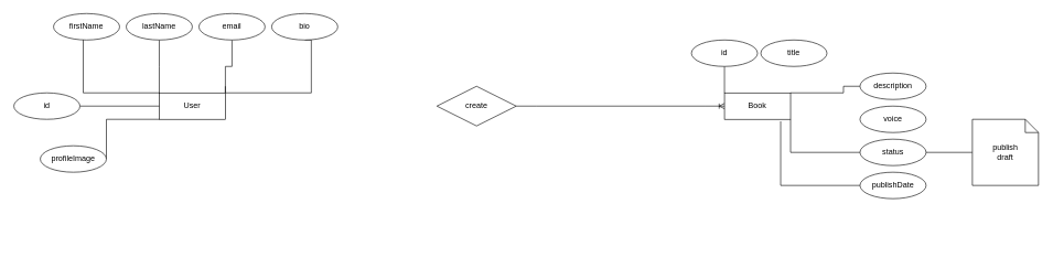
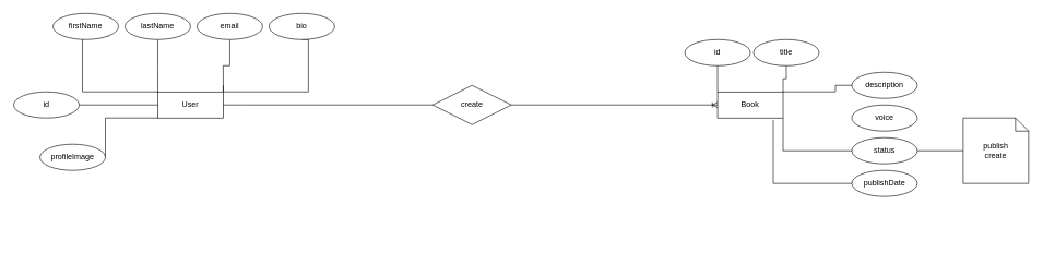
+ <mxCell id="17" style="edgeStyle=orthogonalEdgeStyle;rounded=0;orthogonalLoop=1;jettySize=auto;html=1;exitX=0.5;exitY=1;exitDx=0;exitDy=0;entryX=1;entryY=0;entryDx=0;entryDy=0;endArrow=none;endFill=0;" edge="1" parent="1" source="18" target="3"><mxGeometry relative="1" as="geometry" /></mxCell>
+ <mxCell id="23" value="" style="edgeStyle=entityRelationEdgeStyle;fontSize=12;html=1;endArrow=none;rounded=0;entryX=0;entryY=0.5;entryDx=0;entryDy=0;exitX=1;exitY=0.5;exitDx=0;exitDy=0;" edge="1" parent="1" source="2" target="24"><mxGeometry width="100" height="100" relative="1" as="geometry"><mxPoint x="400" y="160" as="sourcePoint" /><mxPoint x="1140" y="160" as="targetPoint" /></mxGeometry></mxCell>
- <mxCell id="32" value="&lt;div&gt;publish&lt;/div&gt;&lt;div&gt;draft&lt;br&gt;&lt;/div&gt;" style="shape=note;size=20;whiteSpace=wrap;html=1;" vertex="1" parent="1"><mxGeometry x="1470" y="180" width="100" height="100" as="geometry" /></mxCell>
+ <mxCell id="32" value="&lt;div&gt;publish&lt;/div&gt;&lt;div&gt;create&lt;br&gt;&lt;/div&gt;" style="shape=note;size=20;whiteSpace=wrap;html=1;" vertex="1" parent="1"><mxGeometry x="1470" y="180" width="100" height="100" as="geometry" /></mxCell>
